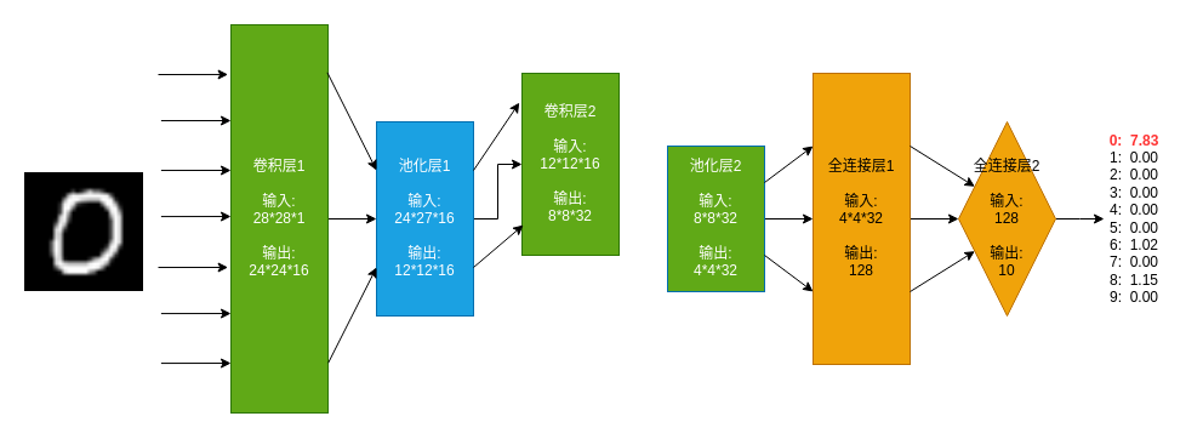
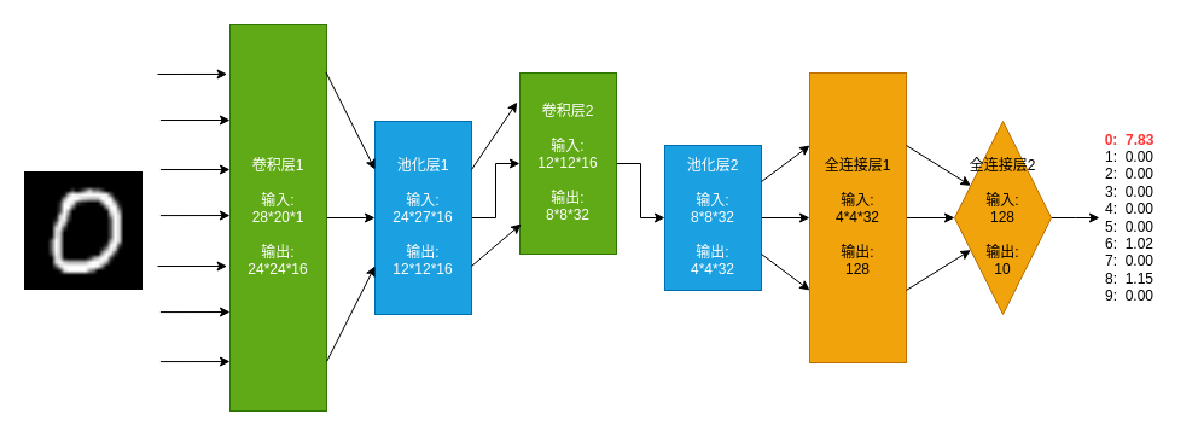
+ <mxCell id="6" style="edgeStyle=orthogonalEdgeStyle;rounded=0;orthogonalLoop=1;jettySize=auto;html=1;exitX=1;exitY=0.5;exitDx=0;exitDy=0;entryX=0;entryY=0.5;entryDx=0;entryDy=0;" edge="1" parent="1" source="7" target="9"><mxGeometry relative="1" as="geometry" /></mxCell>
- <mxCell id="3" value="卷积层1&lt;br&gt;&lt;br&gt;输入:&lt;br&gt;28*28*1&lt;br&gt;&lt;br&gt;输出:&lt;br&gt;24*24*16" style="rounded=0;whiteSpace=wrap;html=1;fillColor=#60a917;strokeColor=#2D7600;fontColor=#ffffff;" vertex="1" parent="1"><mxGeometry x="190" y="20" width="80" height="320" as="geometry" /></mxCell>
+ <mxCell id="3" value="卷积层1&lt;br&gt;&lt;br&gt;输入:&lt;br&gt;28*20*1&lt;br&gt;&lt;br&gt;输出:&lt;br&gt;24*24*16" style="rounded=0;whiteSpace=wrap;html=1;fillColor=#60a917;strokeColor=#2D7600;fontColor=#ffffff;" vertex="1" parent="1"><mxGeometry x="190" y="20" width="80" height="320" as="geometry" /></mxCell>
- <mxCell id="9" value="池化层2&lt;br&gt;&lt;br&gt;输入:&lt;br&gt;8*8*32&lt;br&gt;&lt;br&gt;输出:&lt;br&gt;4*4*32" style="rounded=0;whiteSpace=wrap;html=1;fillColor=#60a917;strokeColor=#006EAF;fontColor=#ffffff;" vertex="1" parent="1"><mxGeometry x="550" y="120" width="80" height="120" as="geometry" /></mxCell>
+ <mxCell id="9" value="池化层2&lt;br&gt;&lt;br&gt;输入:&lt;br&gt;8*8*32&lt;br&gt;&lt;br&gt;输出:&lt;br&gt;4*4*32" style="rounded=0;whiteSpace=wrap;html=1;fillColor=#1ba1e2;strokeColor=#006EAF;fontColor=#ffffff;" vertex="1" parent="1"><mxGeometry x="550" y="120" width="80" height="120" as="geometry" /></mxCell>
